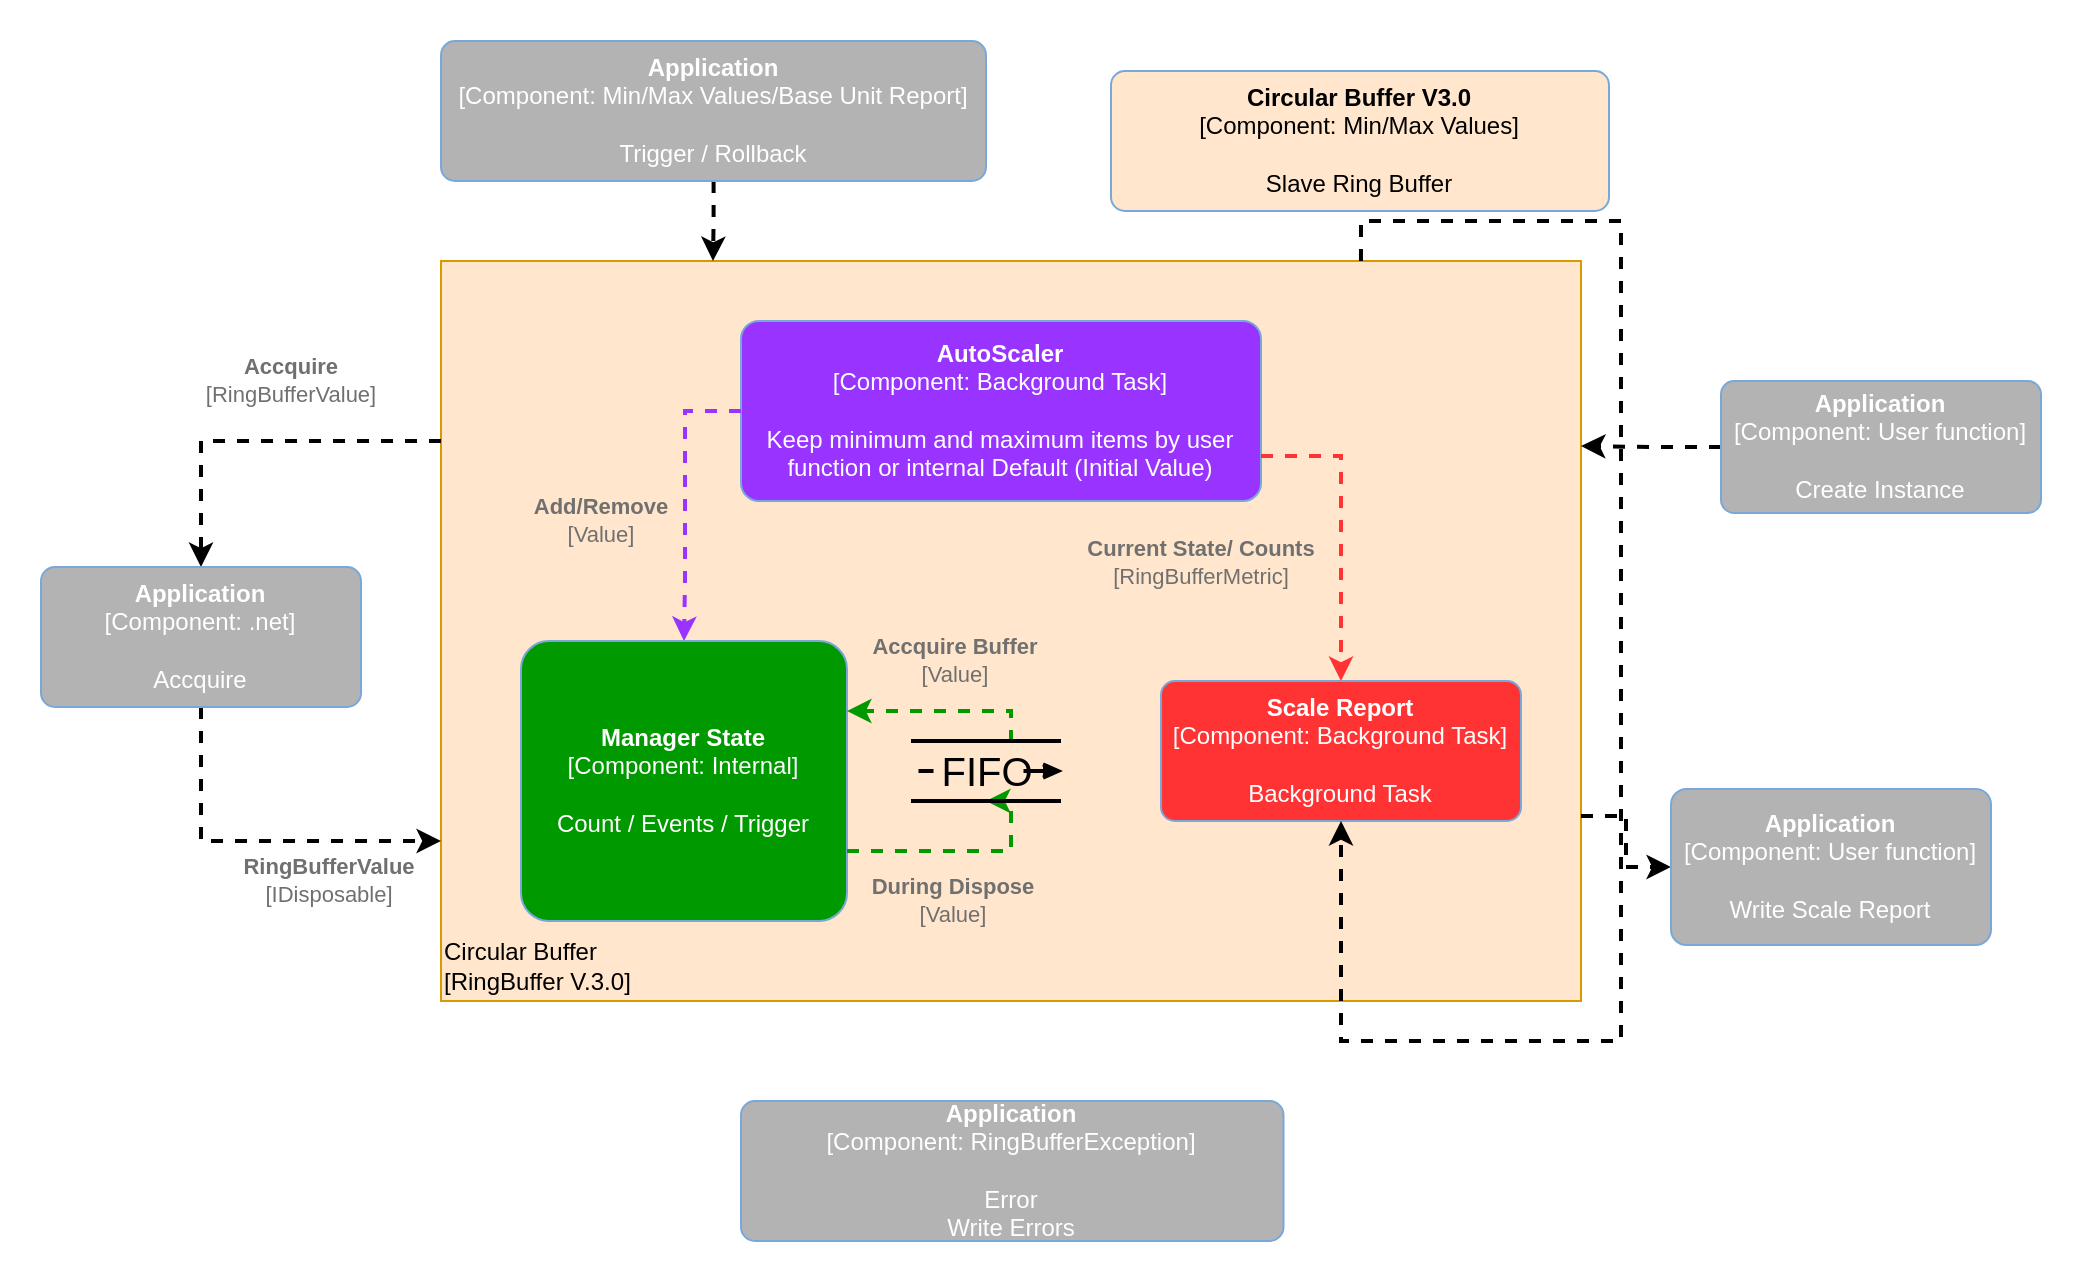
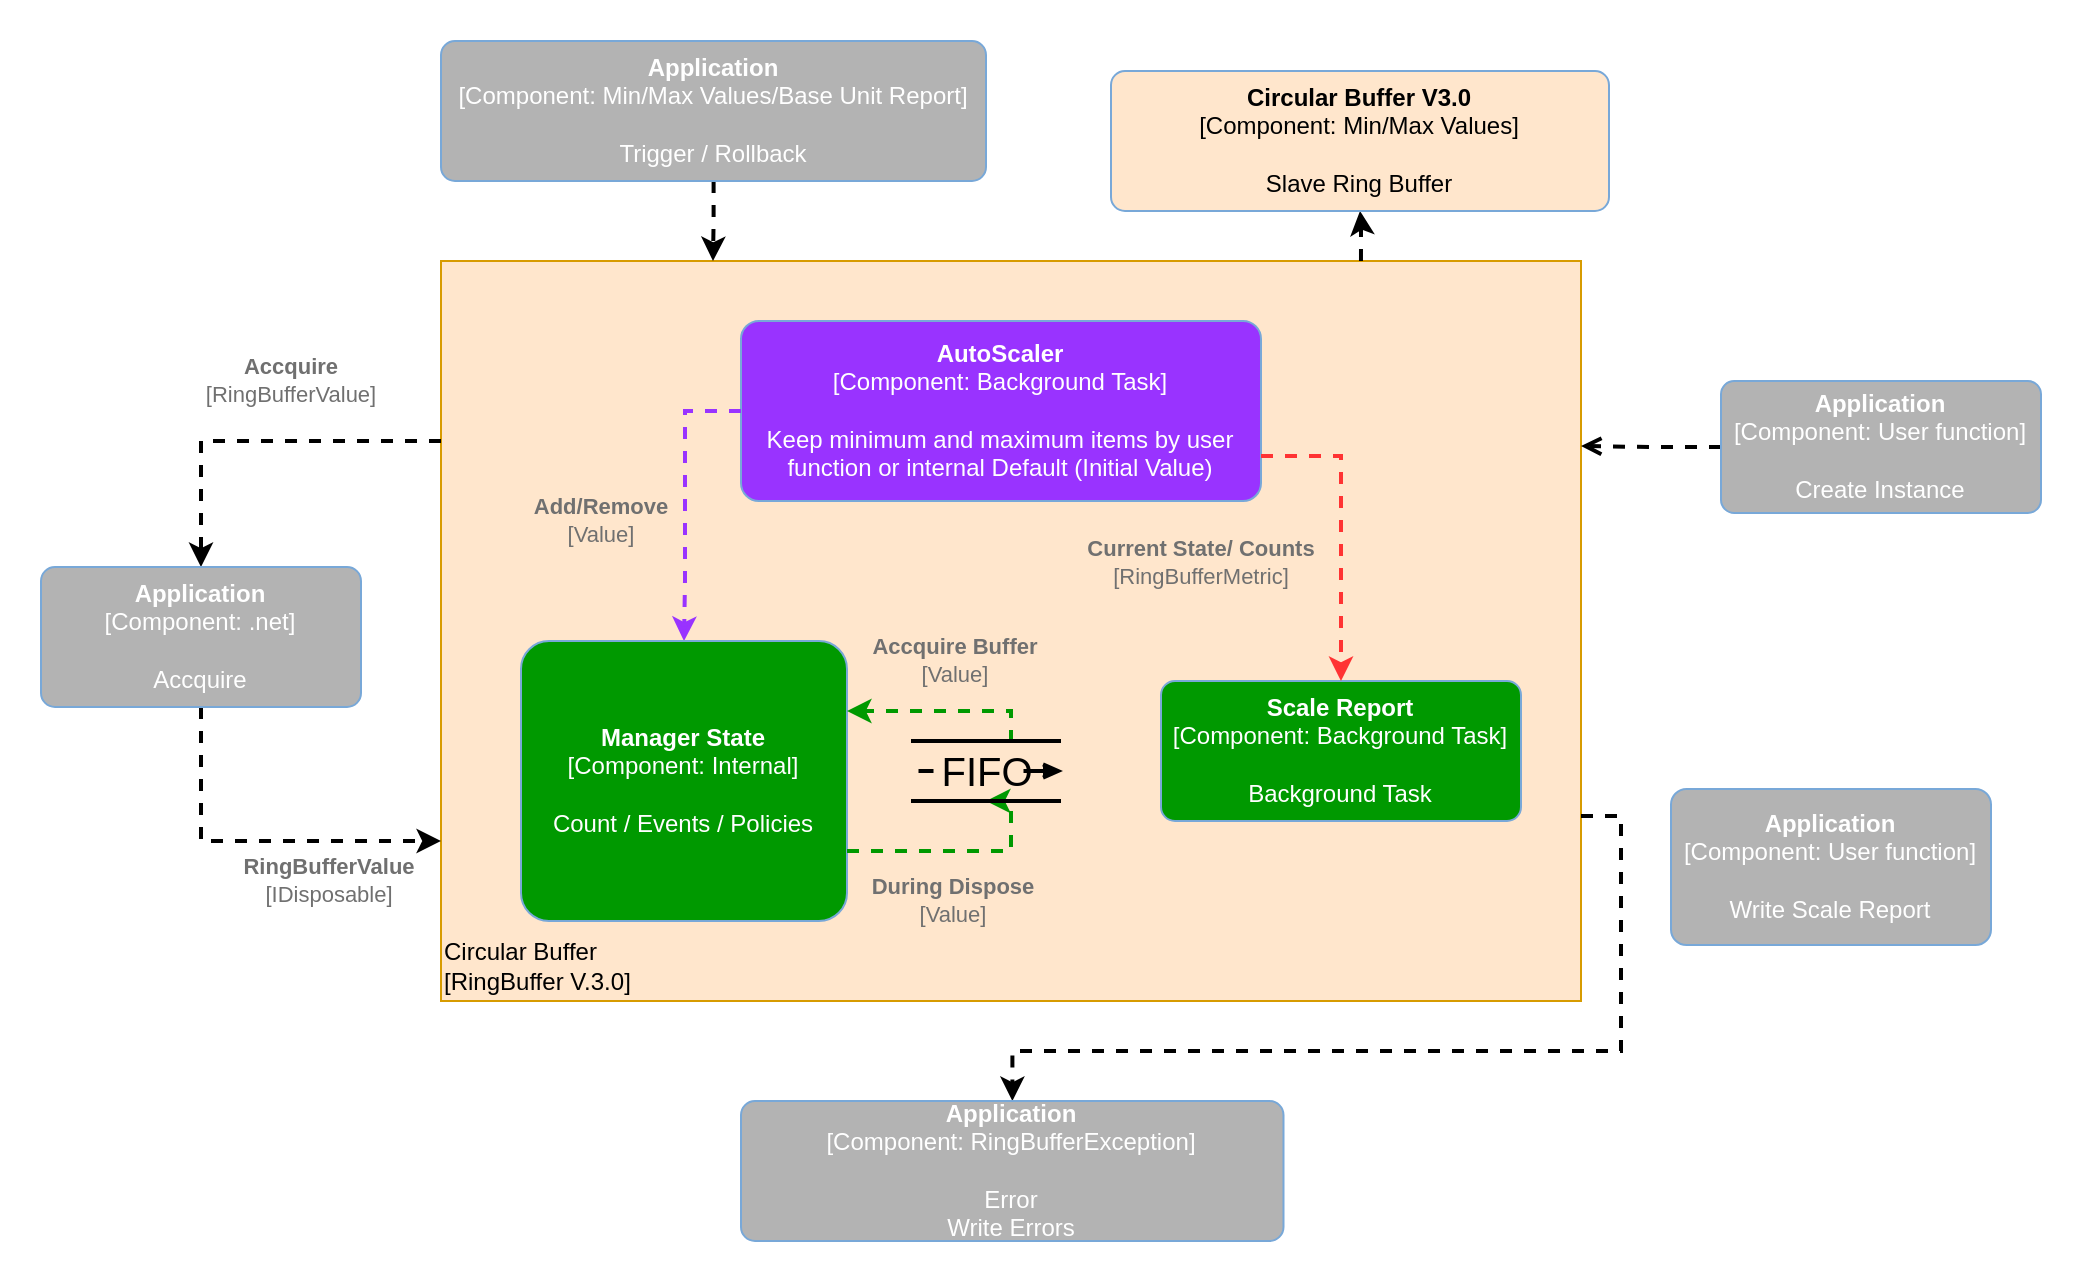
- <mxCell id="21" style="edgeStyle=orthogonalEdgeStyle;rounded=0;orthogonalLoop=1;jettySize=auto;html=1;strokeWidth=2;dashed=1;exitX=0.807;exitY=0;exitDx=0;exitDy=0;exitPerimeter=0;" edge="1" parent="1" source="2" target="8"><mxGeometry relative="1" as="geometry" /></mxCell>
+ <mxCell id="21" style="edgeStyle=orthogonalEdgeStyle;rounded=0;orthogonalLoop=1;jettySize=auto;html=1;strokeWidth=2;dashed=1;exitX=0.807;exitY=0;exitDx=0;exitDy=0;exitPerimeter=0;" edge="1" parent="1" source="2" target="22"><mxGeometry relative="1" as="geometry" /></mxCell>
- <mxCell id="6" style="edgeStyle=orthogonalEdgeStyle;rounded=0;orthogonalLoop=1;jettySize=auto;html=1;exitX=0;exitY=0.5;exitDx=0;exitDy=0;exitPerimeter=0;entryX=1;entryY=0.25;entryDx=0;entryDy=0;entryPerimeter=0;strokeWidth=2;dashed=1;" parent="1" source="7" target="2" edge="1"><mxGeometry relative="1" as="geometry" /></mxCell>
+ <mxCell id="6" style="edgeStyle=orthogonalEdgeStyle;rounded=0;orthogonalLoop=1;jettySize=auto;html=1;exitX=0;exitY=0.5;exitDx=0;exitDy=0;exitPerimeter=0;entryX=1;entryY=0.25;entryDx=0;entryDy=0;entryPerimeter=0;strokeWidth=2;dashed=1;endArrow=open;" parent="1" source="7" target="2" edge="1"><mxGeometry relative="1" as="geometry" /></mxCell>
- <mxCell id="8" value="&lt;b&gt;Scale Report&lt;/b&gt;&lt;div&gt;[Component: Background Task]&lt;/div&gt;&lt;br&gt;&lt;div&gt;Background Task&lt;/div&gt;" style="rounded=1;whiteSpace=wrap;html=1;labelBackgroundColor=none;fillColor=#FF3333;fontColor=#ffffff;align=center;arcSize=10;strokeColor=#78A8D8;metaEdit=1;metaData={&quot;c4Type&quot;:{&quot;editable&quot;:false}};points=[[0.25,0,0],[0.5,0,0],[0.75,0,0],[1,0.25,0],[1,0.5,0],[1,0.75,0],[0.75,1,0],[0.5,1,0],[0.25,1,0],[0,0.75,0],[0,0.5,0],[0,0.25,0]];" parent="1" vertex="1"><mxGeometry x="580" y="340" width="180" height="70" as="geometry" /></mxCell>
+ <mxCell id="8" value="&lt;b&gt;Scale Report&lt;/b&gt;&lt;div&gt;[Component: Background Task]&lt;/div&gt;&lt;br&gt;&lt;div&gt;Background Task&lt;/div&gt;" style="rounded=1;whiteSpace=wrap;html=1;labelBackgroundColor=none;fillColor=#009900;fontColor=#ffffff;align=center;arcSize=10;strokeColor=#78A8D8;metaEdit=1;metaData={&quot;c4Type&quot;:{&quot;editable&quot;:false}};points=[[0.25,0,0],[0.5,0,0],[0.75,0,0],[1,0.25,0],[1,0.5,0],[1,0.75,0],[0.75,1,0],[0.5,1,0],[0.25,1,0],[0,0.75,0],[0,0.5,0],[0,0.25,0]];" parent="1" vertex="1"><mxGeometry x="580" y="340" width="180" height="70" as="geometry" /></mxCell>
- <mxCell id="10" value="&lt;b&gt;Manager State&lt;/b&gt;&lt;div&gt;[Component: Internal]&lt;/div&gt;&lt;br&gt;&lt;div&gt;Count / Events / Trigger&lt;/div&gt;" style="rounded=1;whiteSpace=wrap;html=1;labelBackgroundColor=none;fillColor=#009900;fontColor=#ffffff;align=center;arcSize=10;strokeColor=#78A8D8;metaEdit=1;metaData={&quot;c4Type&quot;:{&quot;editable&quot;:false}};points=[[0.25,0,0],[0.5,0,0],[0.75,0,0],[1,0.25,0],[1,0.5,0],[1,0.75,0],[0.75,1,0],[0.5,1,0],[0.25,1,0],[0,0.75,0],[0,0.5,0],[0,0.25,0]];" parent="1" vertex="1"><mxGeometry x="260" y="320" width="163" height="140" as="geometry" /></mxCell>
+ <mxCell id="10" value="&lt;b&gt;Manager State&lt;/b&gt;&lt;div&gt;[Component: Internal]&lt;/div&gt;&lt;br&gt;&lt;div&gt;Count / Events / Policies&lt;/div&gt;" style="rounded=1;whiteSpace=wrap;html=1;labelBackgroundColor=none;fillColor=#009900;fontColor=#ffffff;align=center;arcSize=10;strokeColor=#78A8D8;metaEdit=1;metaData={&quot;c4Type&quot;:{&quot;editable&quot;:false}};points=[[0.25,0,0],[0.5,0,0],[0.75,0,0],[1,0.25,0],[1,0.5,0],[1,0.75,0],[0.75,1,0],[0.5,1,0],[0.25,1,0],[0,0.75,0],[0,0.5,0],[0,0.25,0]];" parent="1" vertex="1"><mxGeometry x="260" y="320" width="163" height="140" as="geometry" /></mxCell>
- <mxCell id="14" style="edgeStyle=orthogonalEdgeStyle;rounded=0;orthogonalLoop=1;jettySize=auto;html=1;strokeWidth=2;dashed=1;exitX=1;exitY=0.75;exitDx=0;exitDy=0;exitPerimeter=0;" parent="1" source="2" target="15" edge="1"><mxGeometry relative="1" as="geometry" /></mxCell>
+ <mxCell id="14" style="edgeStyle=orthogonalEdgeStyle;rounded=0;orthogonalLoop=1;jettySize=auto;html=1;strokeWidth=2;dashed=1;exitX=1;exitY=0.75;exitDx=0;exitDy=0;exitPerimeter=0;" parent="1" source="2" target="20" edge="1"><mxGeometry relative="1" as="geometry" /></mxCell>
